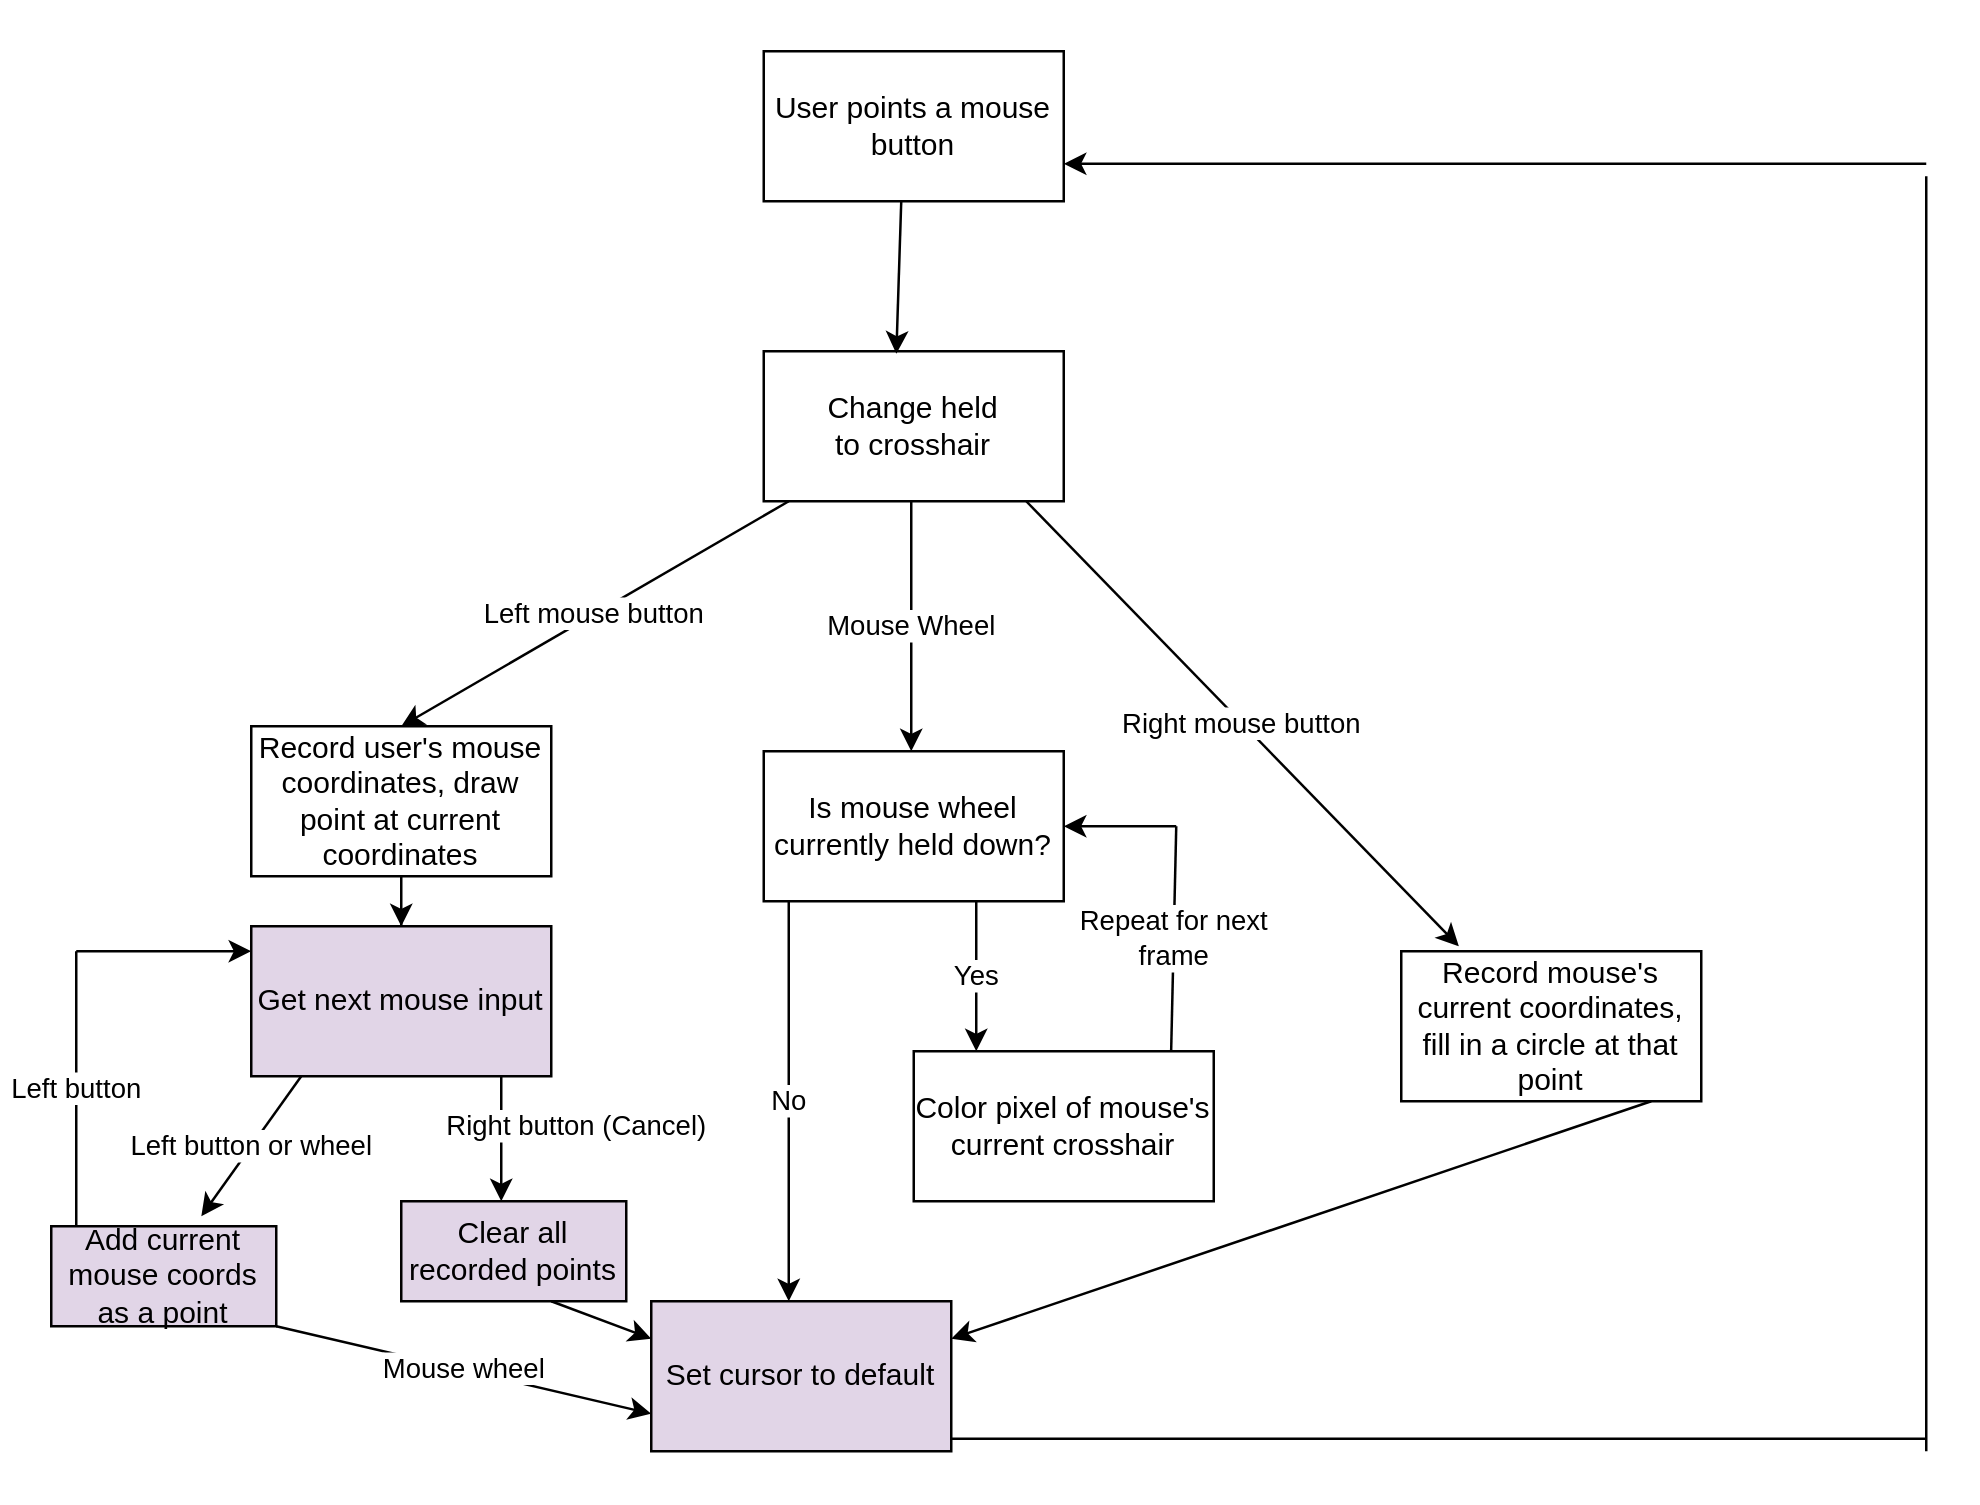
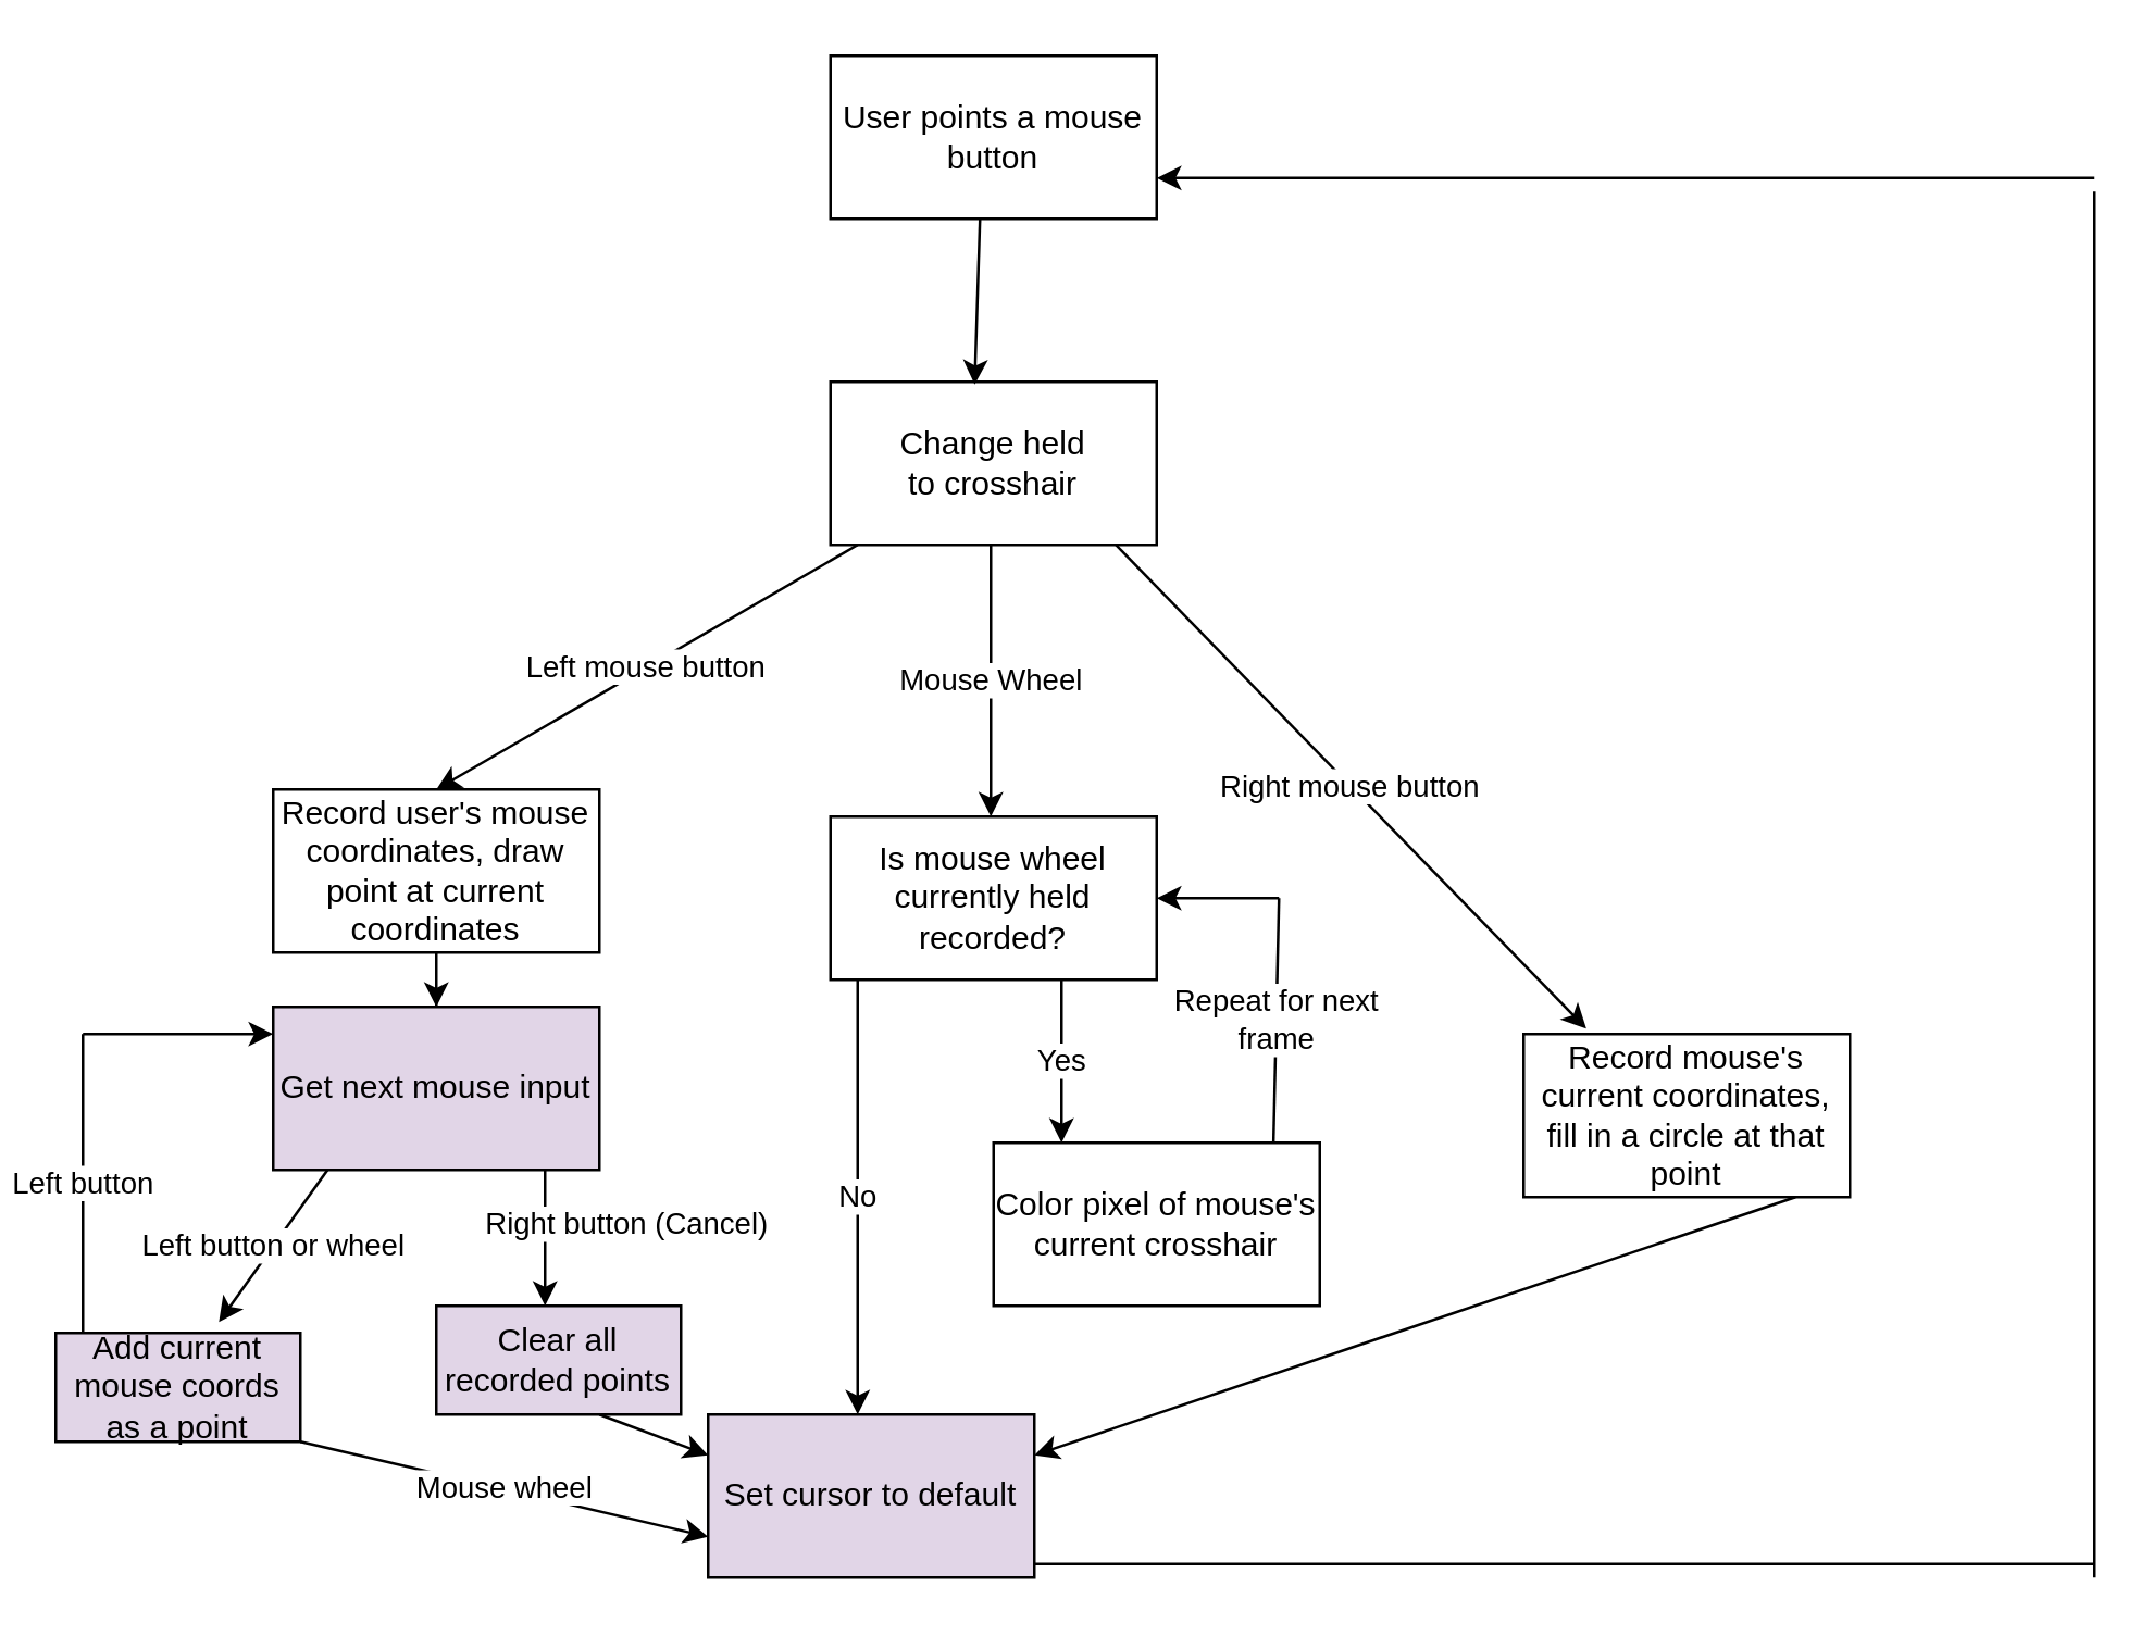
- <mxCell id="6" value="Is mouse wheel currently held down?" style="rounded=0;whiteSpace=wrap;html=1;" vertex="1" parent="1"><mxGeometry x="305" y="300" width="120" height="60" as="geometry" /></mxCell>
+ <mxCell id="6" value="Is mouse wheel currently held recorded?" style="rounded=0;whiteSpace=wrap;html=1;" vertex="1" parent="1"><mxGeometry x="305" y="300" width="120" height="60" as="geometry" /></mxCell>
